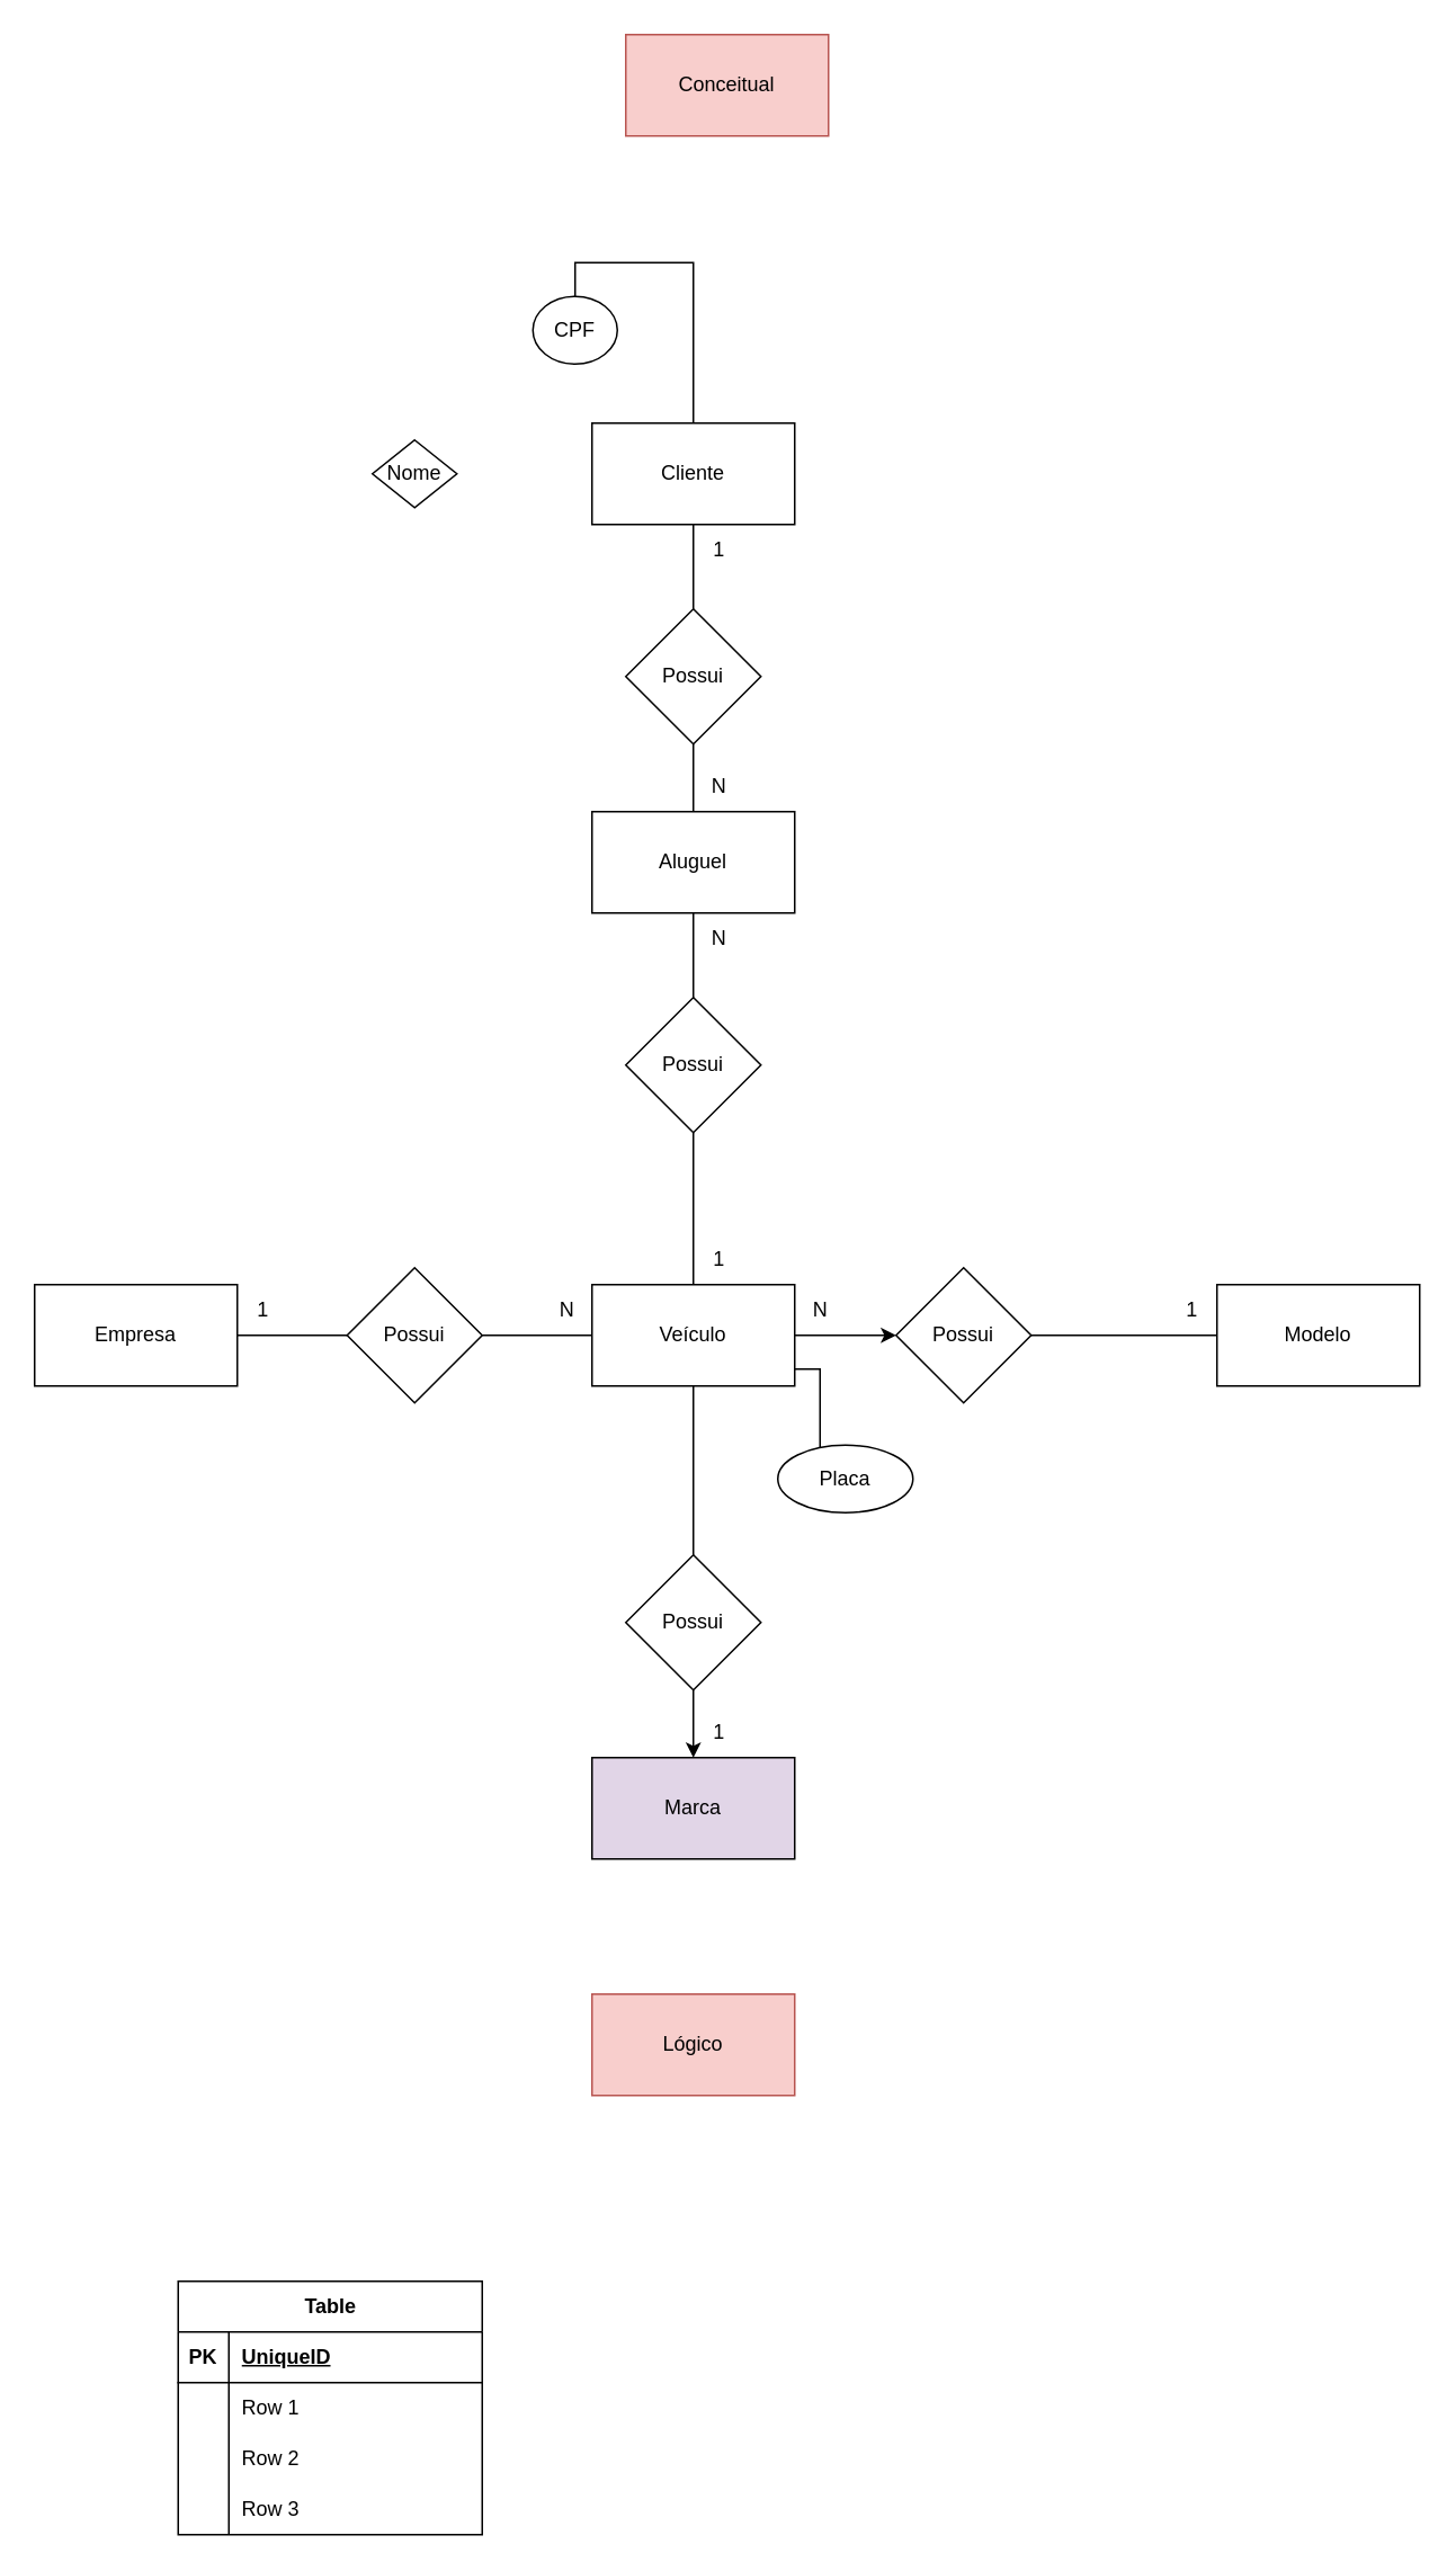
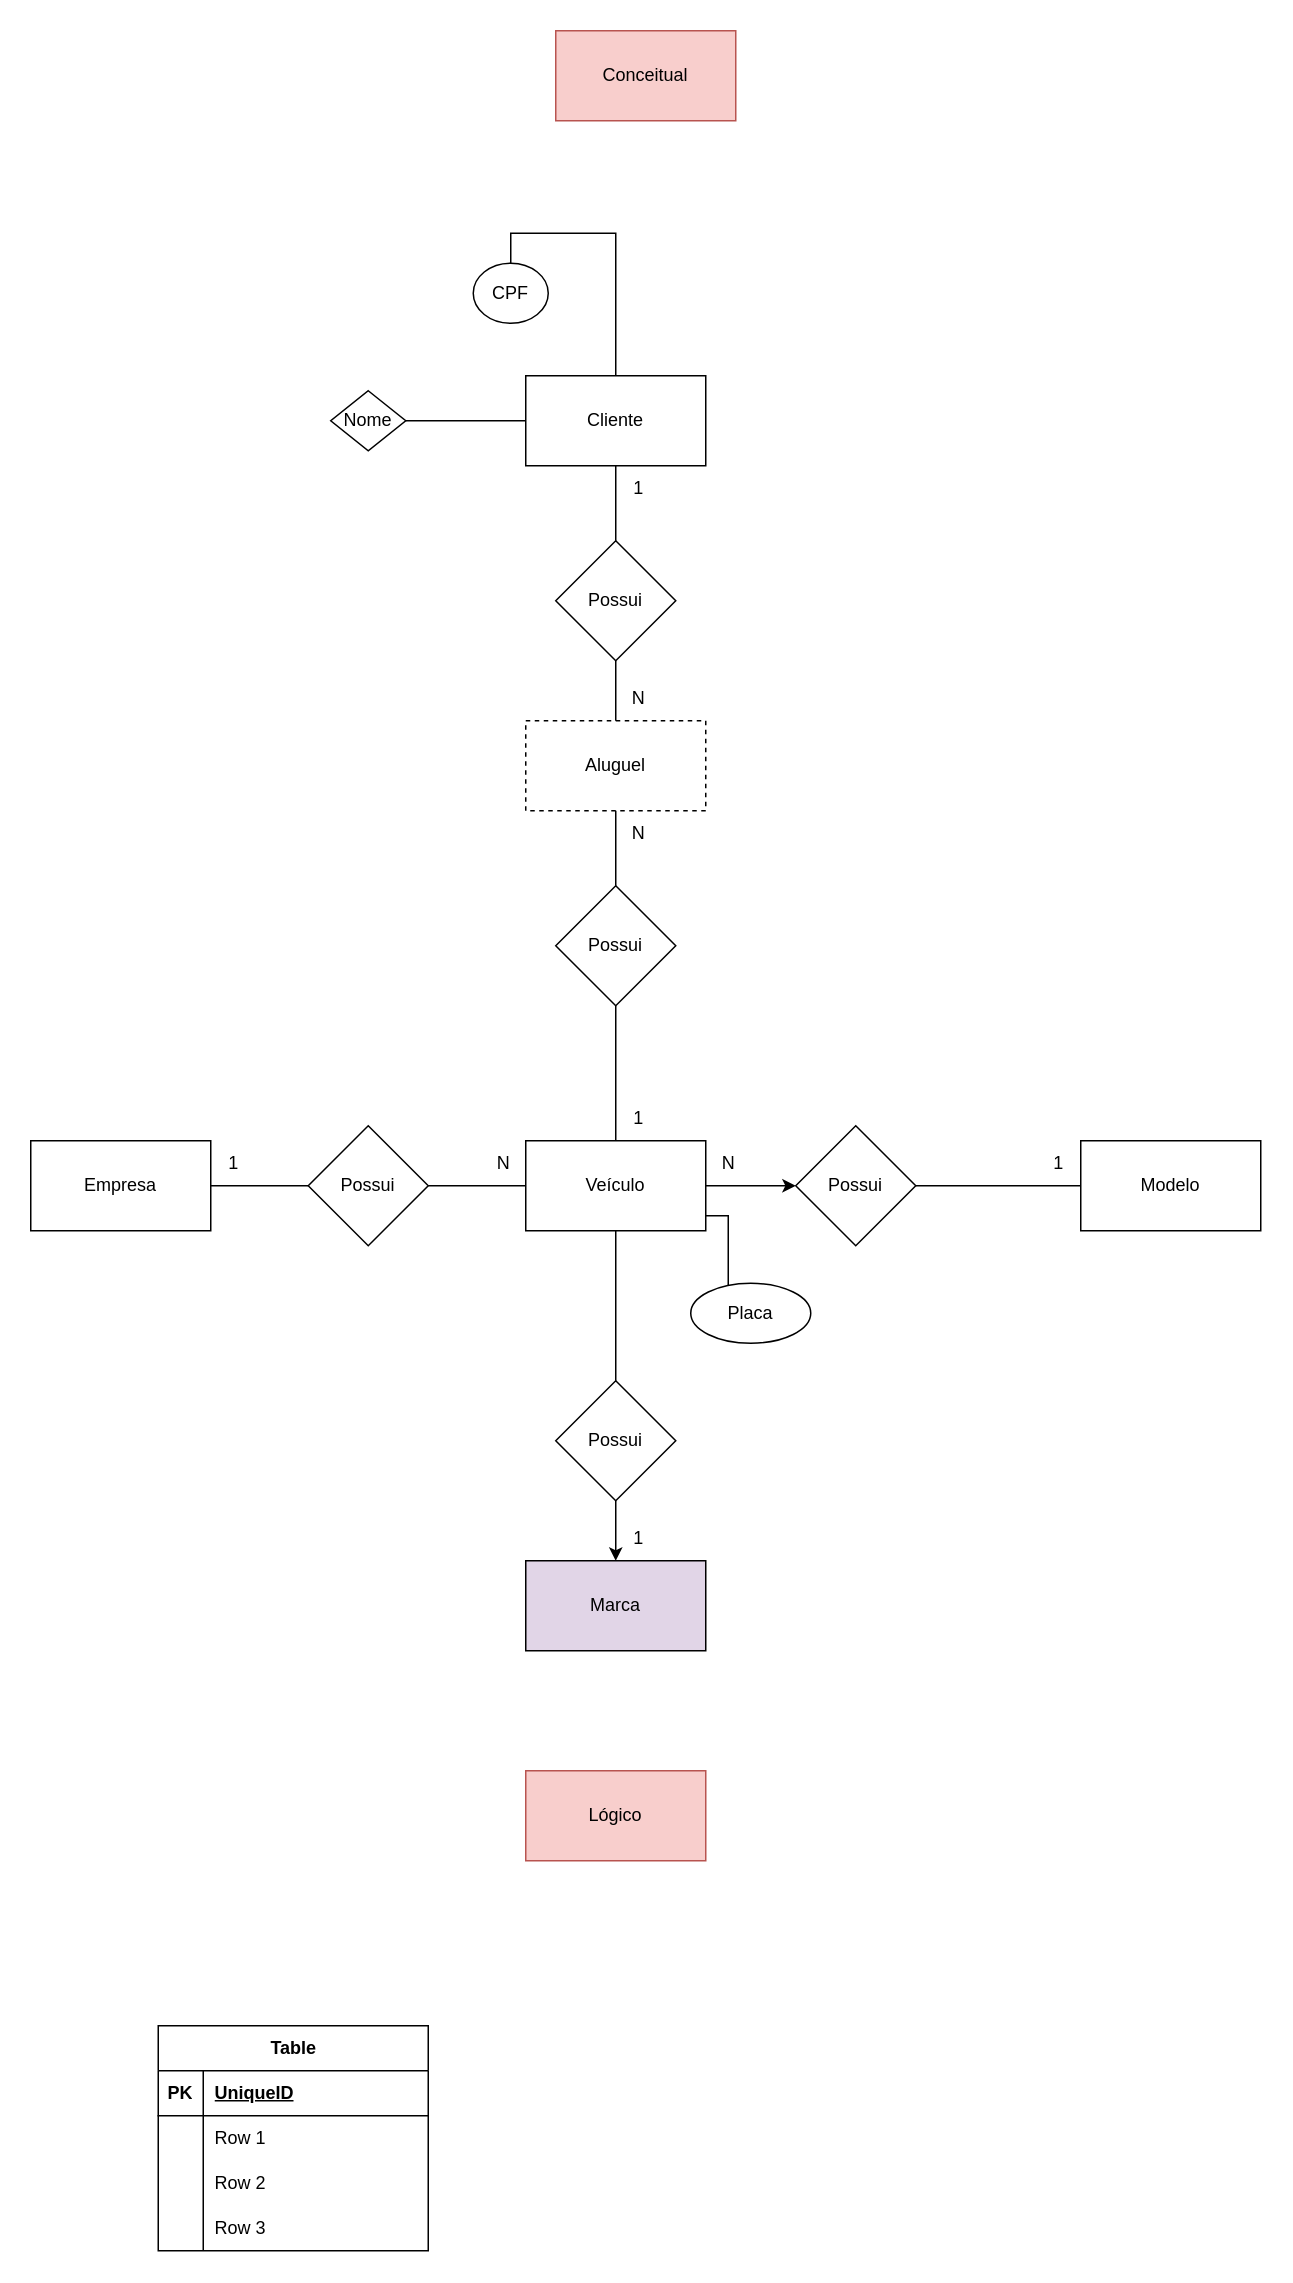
+ <mxCell id="13" style="edgeStyle=orthogonalEdgeStyle;rounded=0;orthogonalLoop=1;jettySize=auto;html=1;entryX=0;entryY=0.5;entryDx=0;entryDy=0;endArrow=none;endFill=0;" parent="1" source="14" target="12" edge="1"><mxGeometry relative="1" as="geometry" /></mxCell>
- <mxCell id="22" value="&lt;font style=&quot;vertical-align: inherit;&quot;&gt;&lt;font style=&quot;vertical-align: inherit;&quot;&gt;&lt;font style=&quot;vertical-align: inherit;&quot;&gt;&lt;font style=&quot;vertical-align: inherit;&quot;&gt;Aluguel&lt;/font&gt;&lt;/font&gt;&lt;/font&gt;&lt;/font&gt;" style="rounded=0;whiteSpace=wrap;html=1;" parent="1" vertex="1"><mxGeometry x="350" y="480" width="120" height="60" as="geometry" /></mxCell>
+ <mxCell id="22" value="&lt;font style=&quot;vertical-align: inherit;&quot;&gt;&lt;font style=&quot;vertical-align: inherit;&quot;&gt;&lt;font style=&quot;vertical-align: inherit;&quot;&gt;&lt;font style=&quot;vertical-align: inherit;&quot;&gt;Aluguel&lt;/font&gt;&lt;/font&gt;&lt;/font&gt;&lt;/font&gt;" style="rounded=0;whiteSpace=wrap;html=1;dashed=1;" parent="1" vertex="1"><mxGeometry x="350" y="480" width="120" height="60" as="geometry" /></mxCell>
